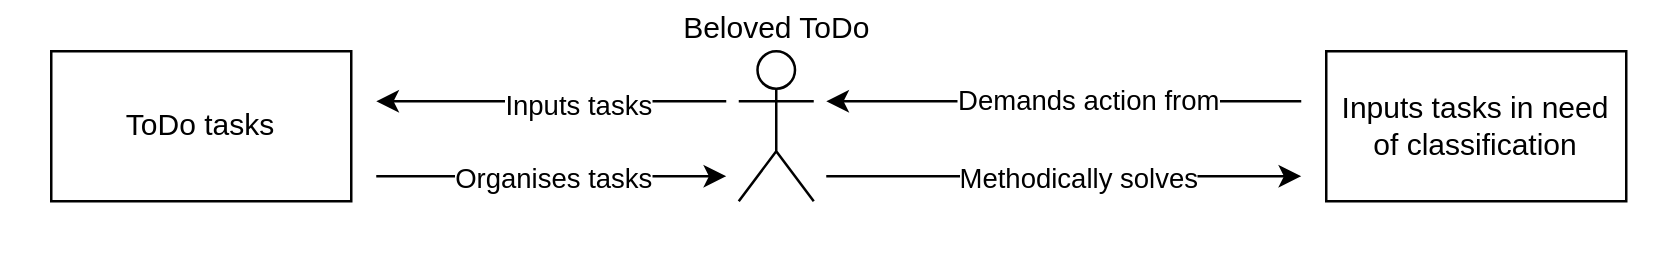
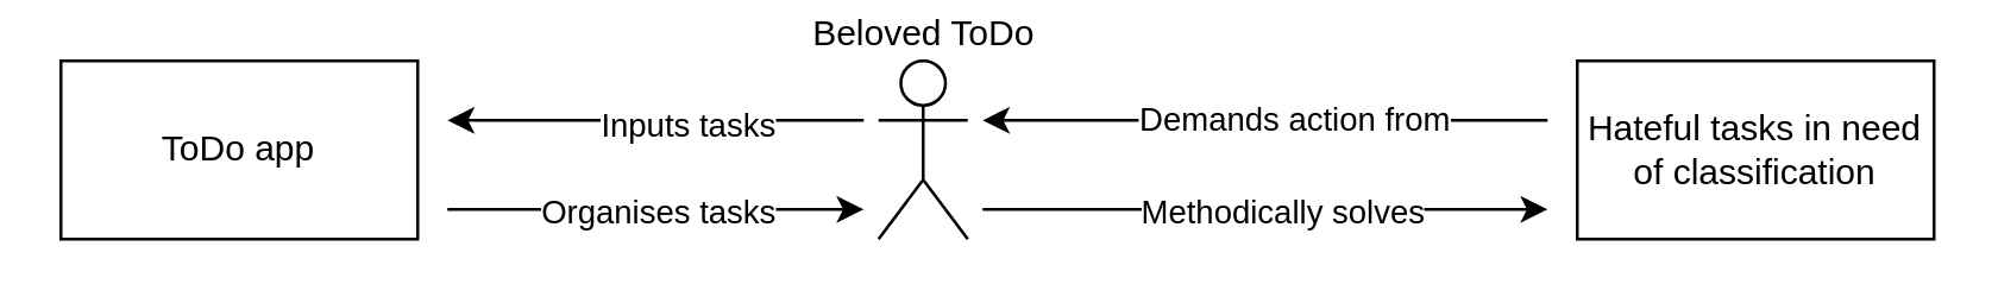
- <mxCell id="3" value="ToDo tasks" style="rounded=0;whiteSpace=wrap;html=1;" vertex="1" parent="1"><mxGeometry x="20" y="20" width="120" height="60" as="geometry" /></mxCell>
+ <mxCell id="3" value="ToDo app" style="rounded=0;whiteSpace=wrap;html=1;" vertex="1" parent="1"><mxGeometry x="20" y="20" width="120" height="60" as="geometry" /></mxCell>
- <mxCell id="4" value="Inputs tasks in need of classification" style="rounded=0;whiteSpace=wrap;html=1;" vertex="1" parent="1"><mxGeometry x="530" y="20" width="120" height="60" as="geometry" /></mxCell>
+ <mxCell id="4" value="Hateful tasks in need of classification" style="rounded=0;whiteSpace=wrap;html=1;" vertex="1" parent="1"><mxGeometry x="530" y="20" width="120" height="60" as="geometry" /></mxCell>
